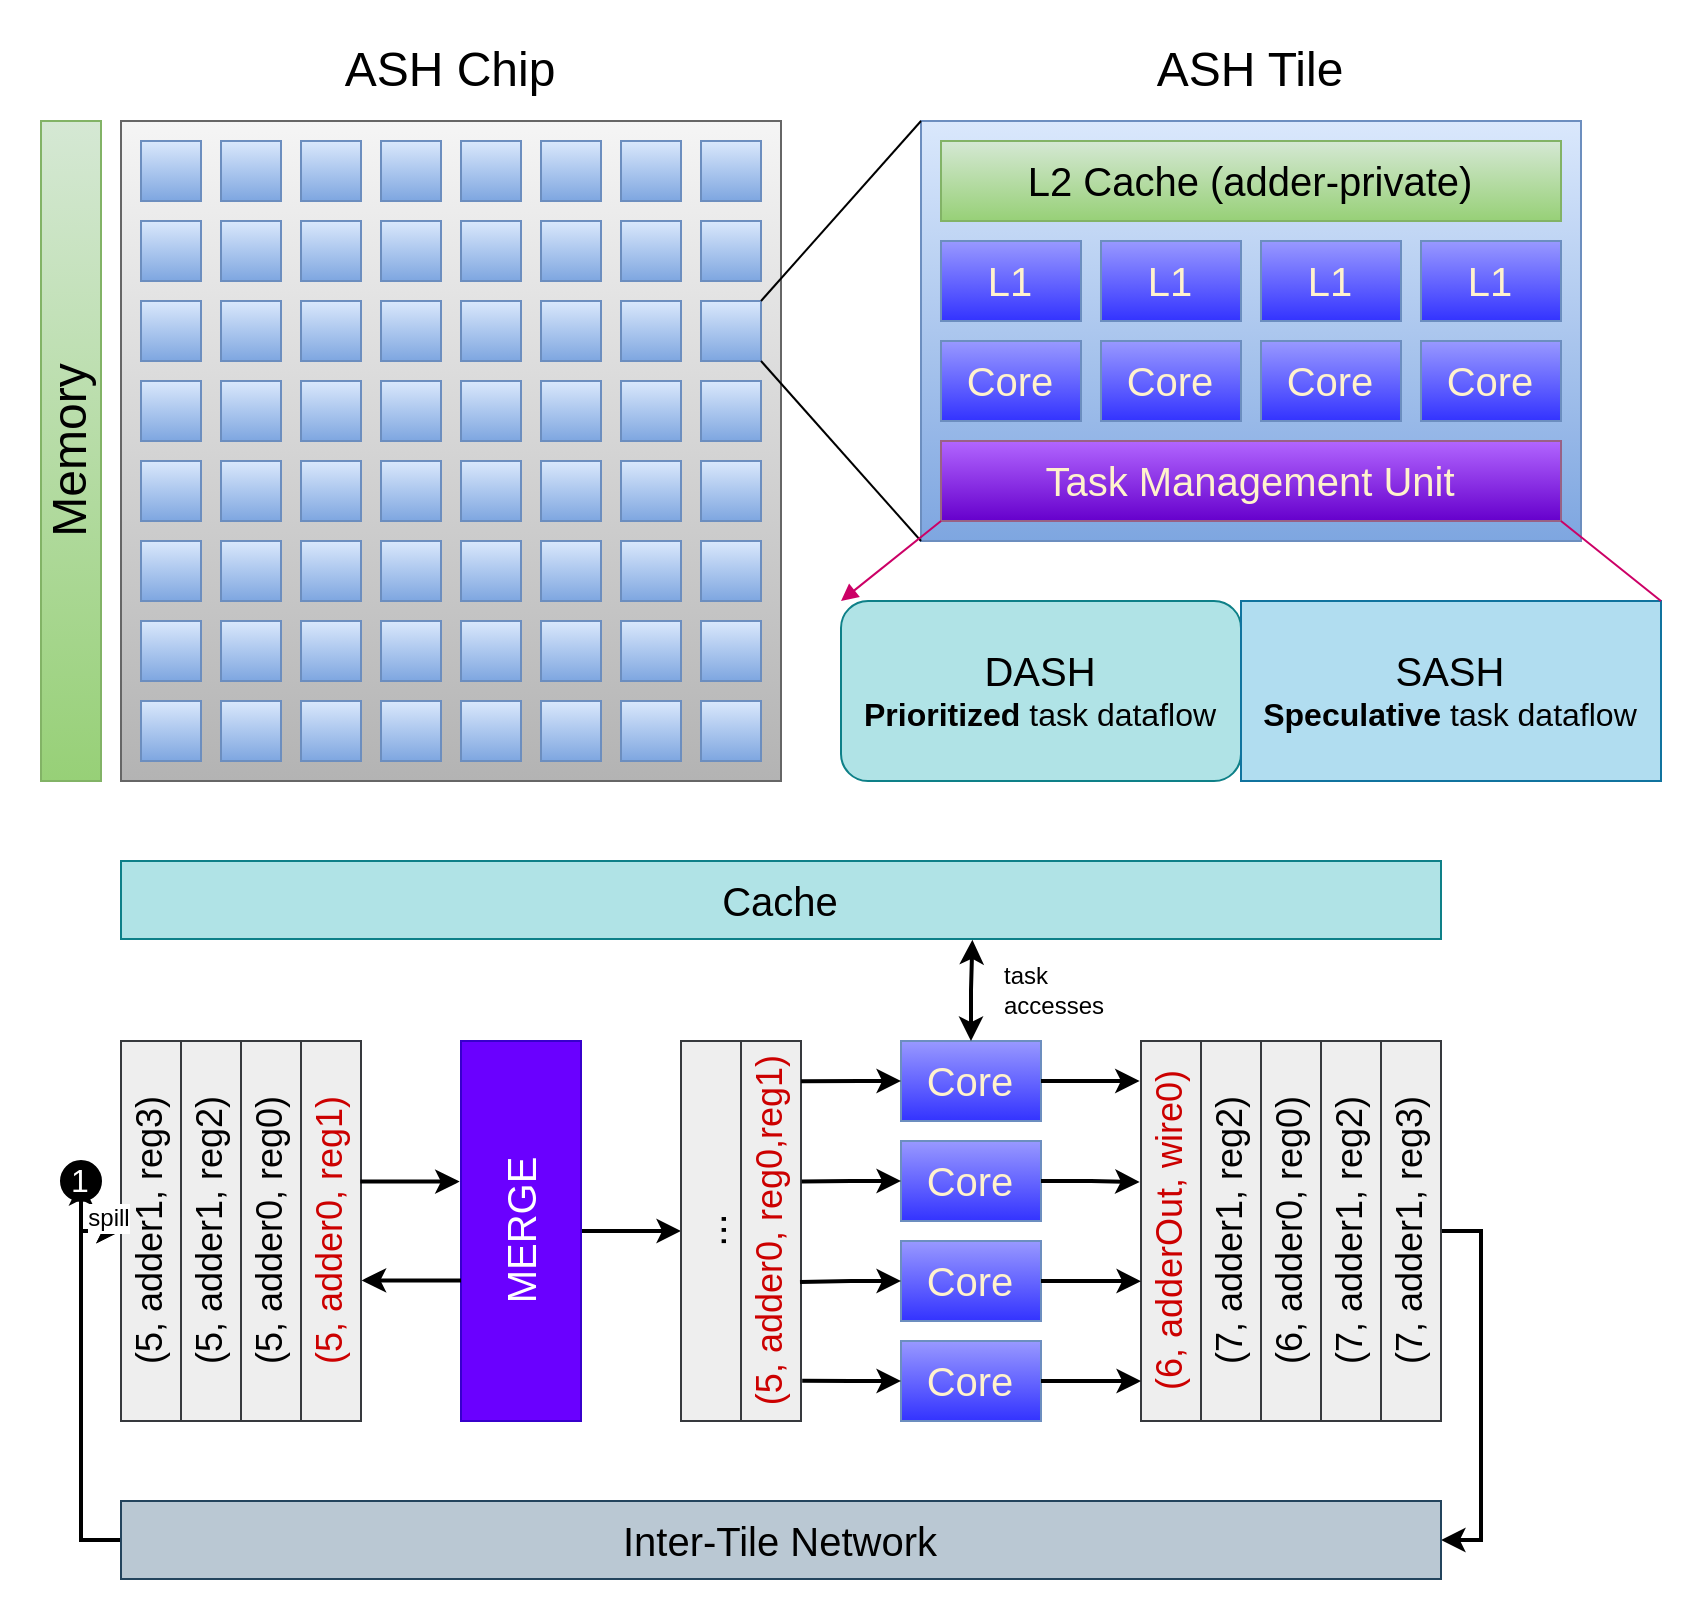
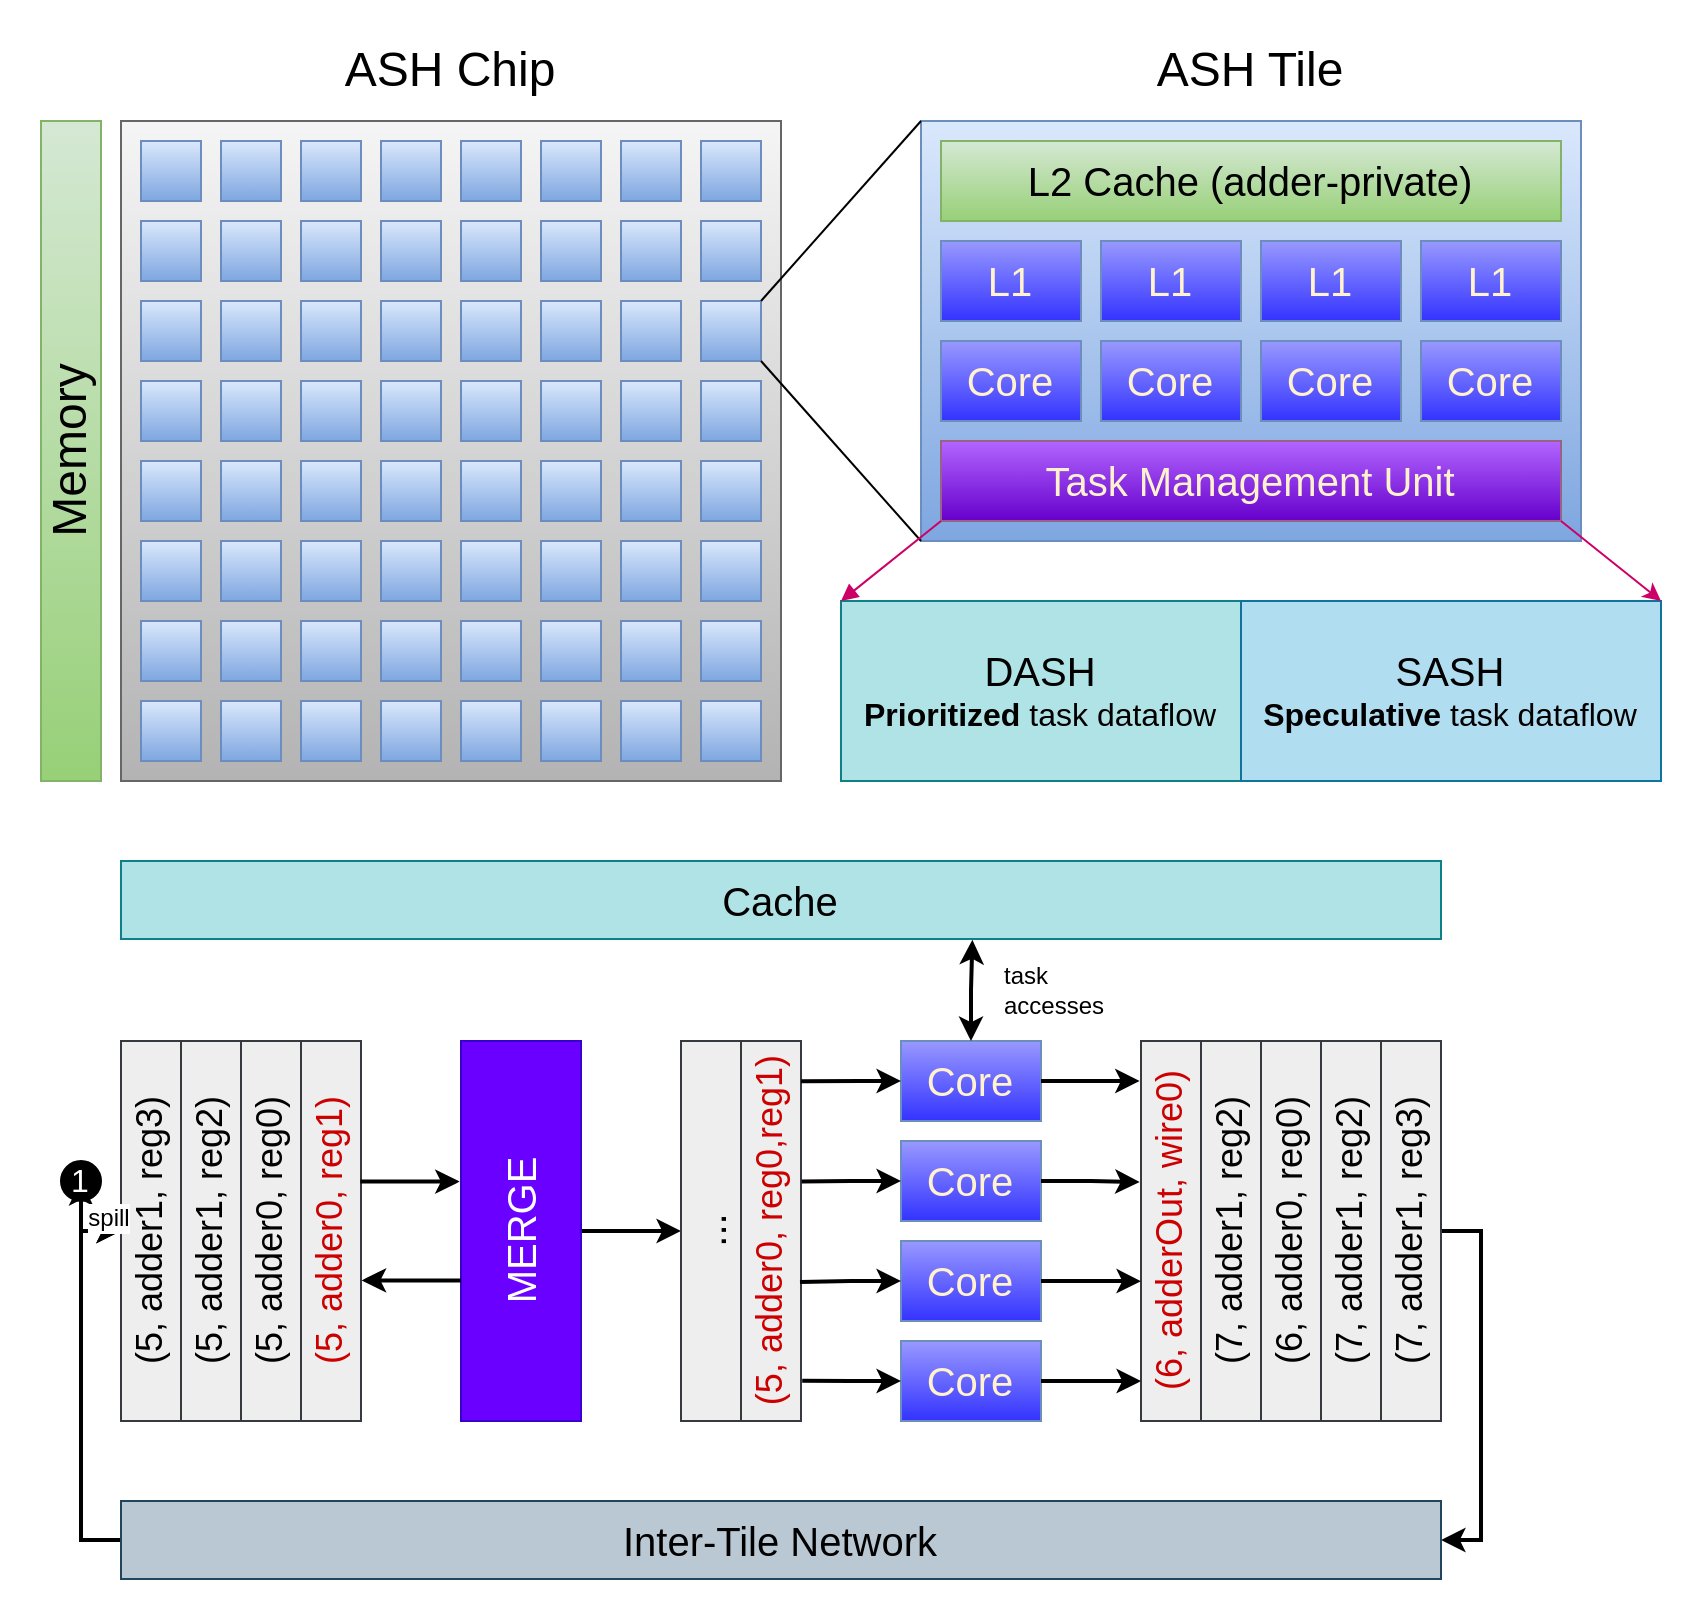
- <mxCell id="86" value="" style="endArrow=none;html=1;rounded=0;entryX=1;entryY=0;entryDx=0;entryDy=0;exitX=1;exitY=1;exitDx=0;exitDy=0;fontColor=#67AB9F;strokeColor=#CC0066;" edge="1" parent="1" source="82" target="84"><mxGeometry width="50" height="50" relative="1" as="geometry"><mxPoint x="480" y="270" as="sourcePoint" /><mxPoint x="460" y="310" as="targetPoint" /><Array as="points" /></mxGeometry></mxCell>
+ <mxCell id="86" value="" style="endArrow=classic;html=1;rounded=0;entryX=1;entryY=0;entryDx=0;entryDy=0;exitX=1;exitY=1;exitDx=0;exitDy=0;fontColor=#67AB9F;strokeColor=#CC0066;" edge="1" parent="1" source="82" target="84"><mxGeometry width="50" height="50" relative="1" as="geometry"><mxPoint x="480" y="270" as="sourcePoint" /><mxPoint x="460" y="310" as="targetPoint" /><Array as="points" /></mxGeometry></mxCell>
- <mxCell id="83" value="&lt;font style=&quot;font-size: 20px;&quot;&gt;DASH&lt;/font&gt;&lt;div style=&quot;font-size: 16px;&quot;&gt;&lt;b&gt;Prioritized&lt;/b&gt; task dataflow&lt;/div&gt;" style="whiteSpace=wrap;html=1;fillColor=#b0e3e6;strokeColor=#0e8088;rounded=1;" vertex="1" parent="1"><mxGeometry x="420" y="300" width="200" height="90" as="geometry" /></mxCell>
+ <mxCell id="83" value="&lt;font style=&quot;font-size: 20px;&quot;&gt;DASH&lt;/font&gt;&lt;div style=&quot;font-size: 16px;&quot;&gt;&lt;b&gt;Prioritized&lt;/b&gt; task dataflow&lt;/div&gt;" style="rounded=0;whiteSpace=wrap;html=1;fillColor=#b0e3e6;strokeColor=#0e8088;" vertex="1" parent="1"><mxGeometry x="420" y="300" width="200" height="90" as="geometry" /></mxCell>
